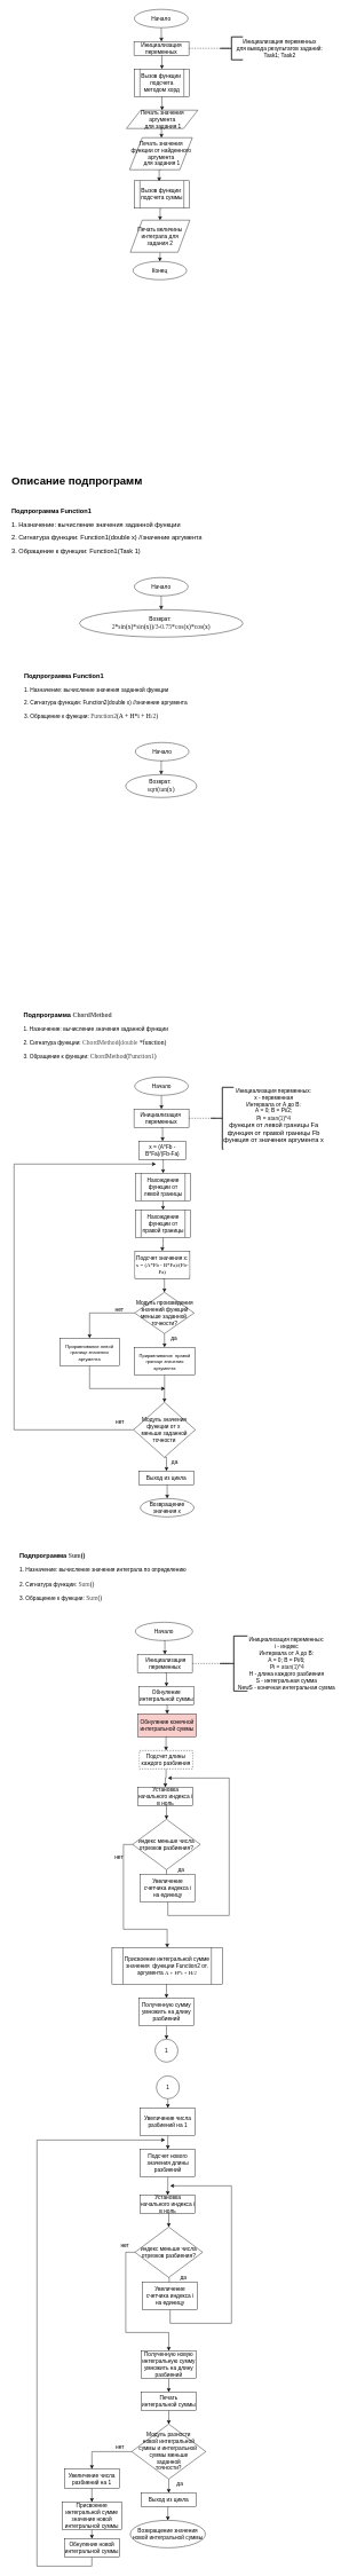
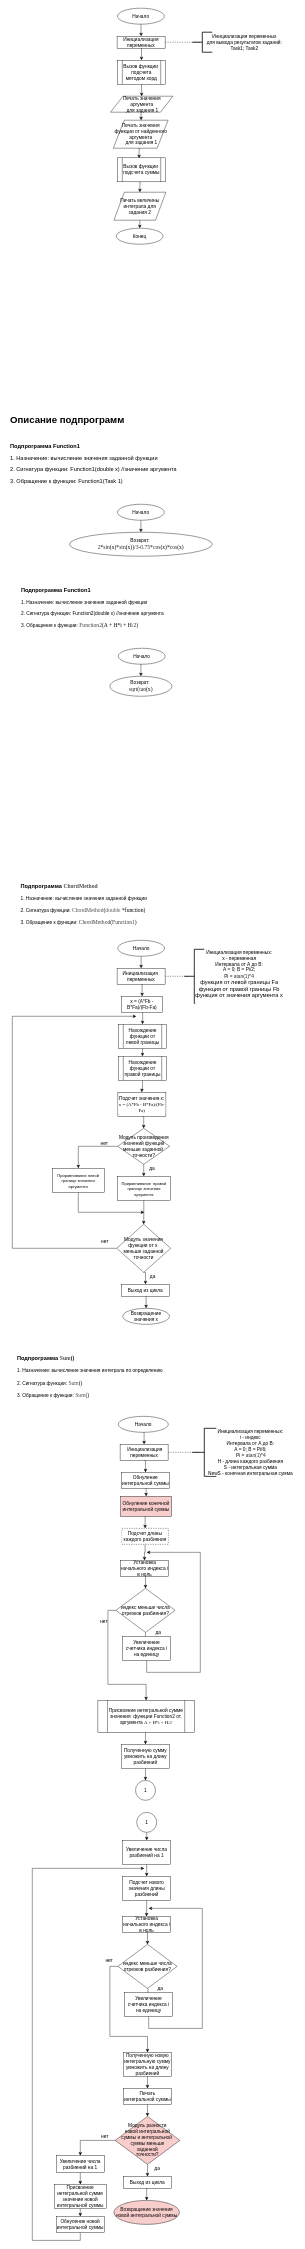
- <mxCell id="106" value="Модуль разности&lt;br&gt;новой интегральной&lt;br&gt;суммы и интегральной&amp;nbsp;&lt;br&gt;суммы меньше&lt;br&gt;заданной &lt;br&gt;точности?" style="rhombus;whiteSpace=wrap;html=1;" vertex="1" parent="1"><mxGeometry x="287" y="5290" width="162" height="120" as="geometry" /></mxCell>
+ <mxCell id="106" value="Модуль разности&lt;br&gt;новой интегральной&lt;br&gt;суммы и интегральной&amp;nbsp;&lt;br&gt;суммы меньше&lt;br&gt;заданной &lt;br&gt;точности?" style="rhombus;whiteSpace=wrap;html=1;fillColor=#f8cecc;" vertex="1" parent="1"><mxGeometry x="287" y="5290" width="162" height="120" as="geometry" /></mxCell>
- <mxCell id="118" value="Возвращение значения новой интегральной суммы" style="ellipse;whiteSpace=wrap;html=1;" vertex="1" parent="1"><mxGeometry x="284" y="5500" width="164" height="60" as="geometry" /></mxCell>
+ <mxCell id="118" value="Возвращение значения новой интегральной суммы" style="ellipse;whiteSpace=wrap;html=1;fillColor=#f8cecc;" vertex="1" parent="1"><mxGeometry x="284" y="5500" width="164" height="60" as="geometry" /></mxCell>
